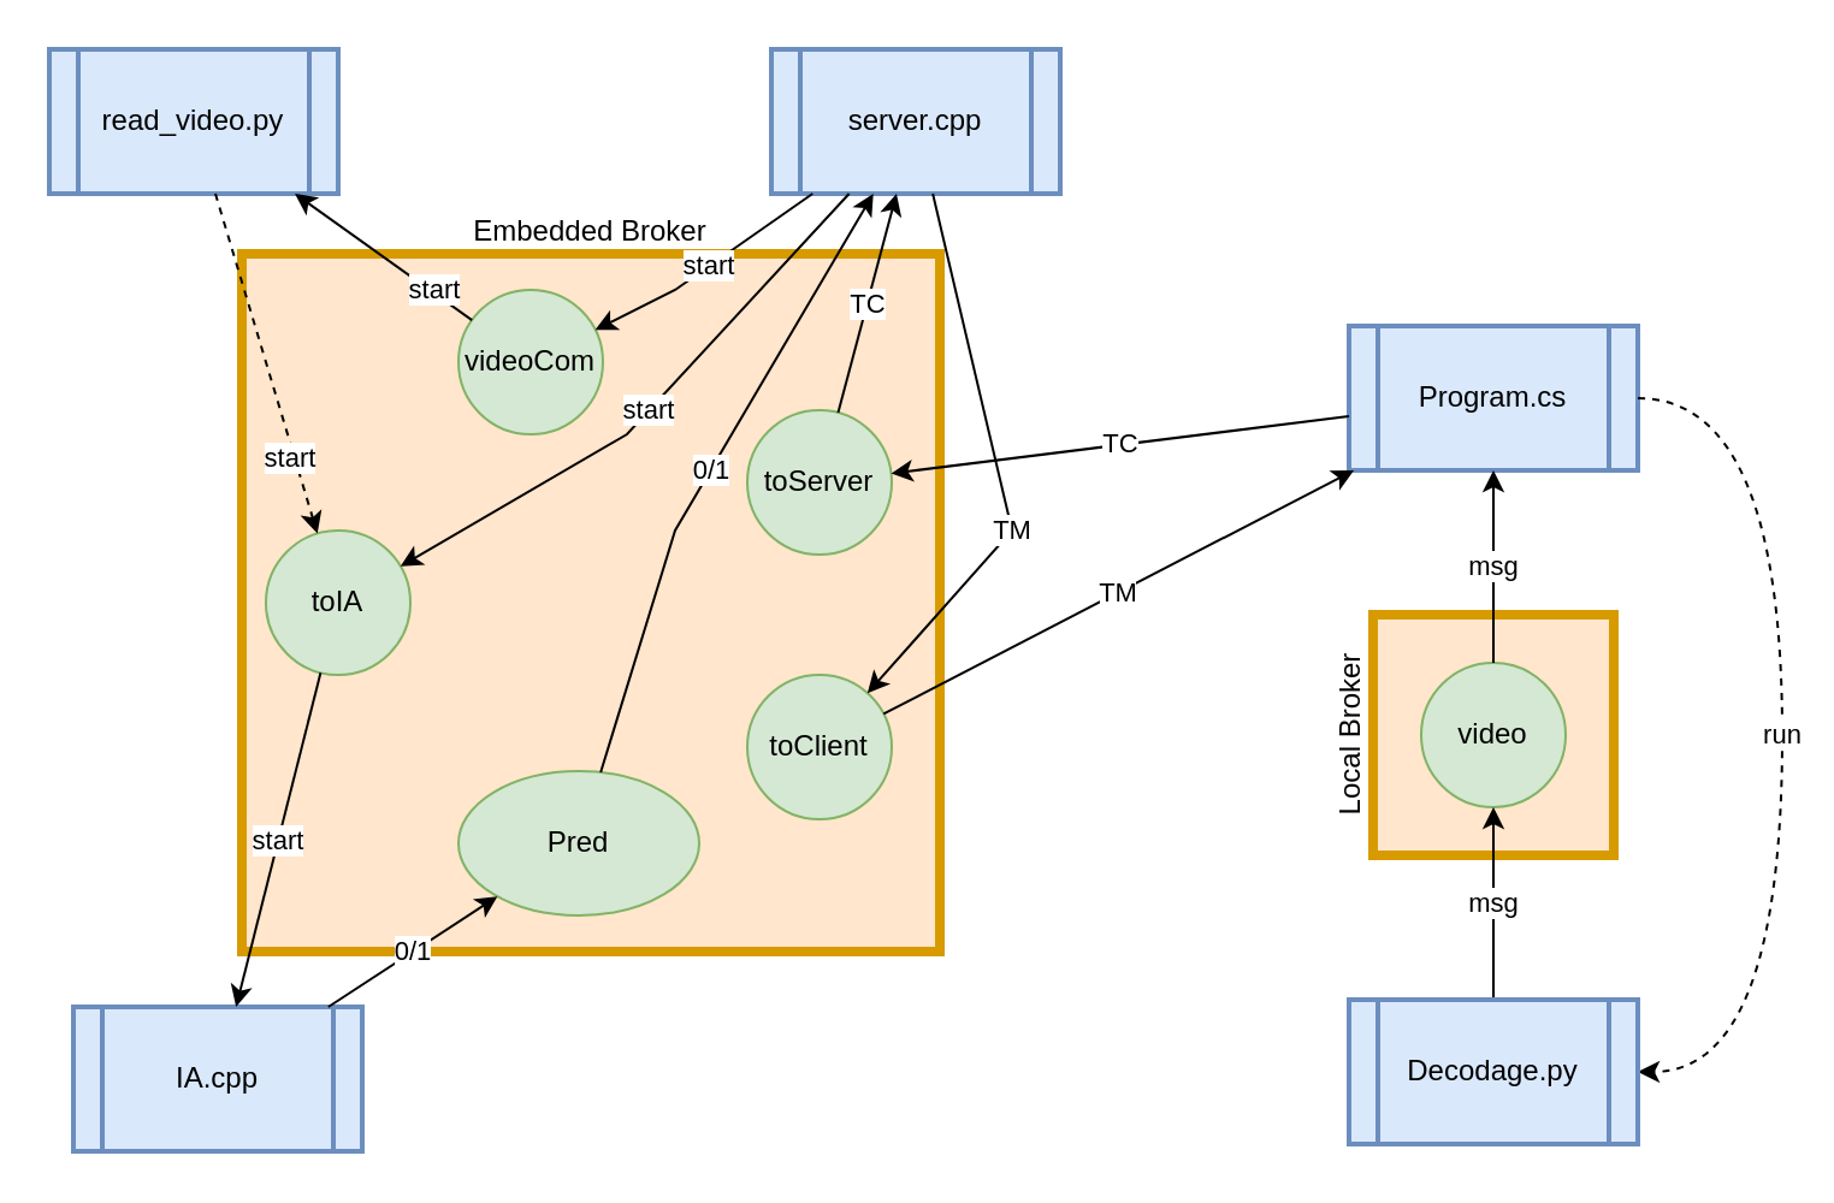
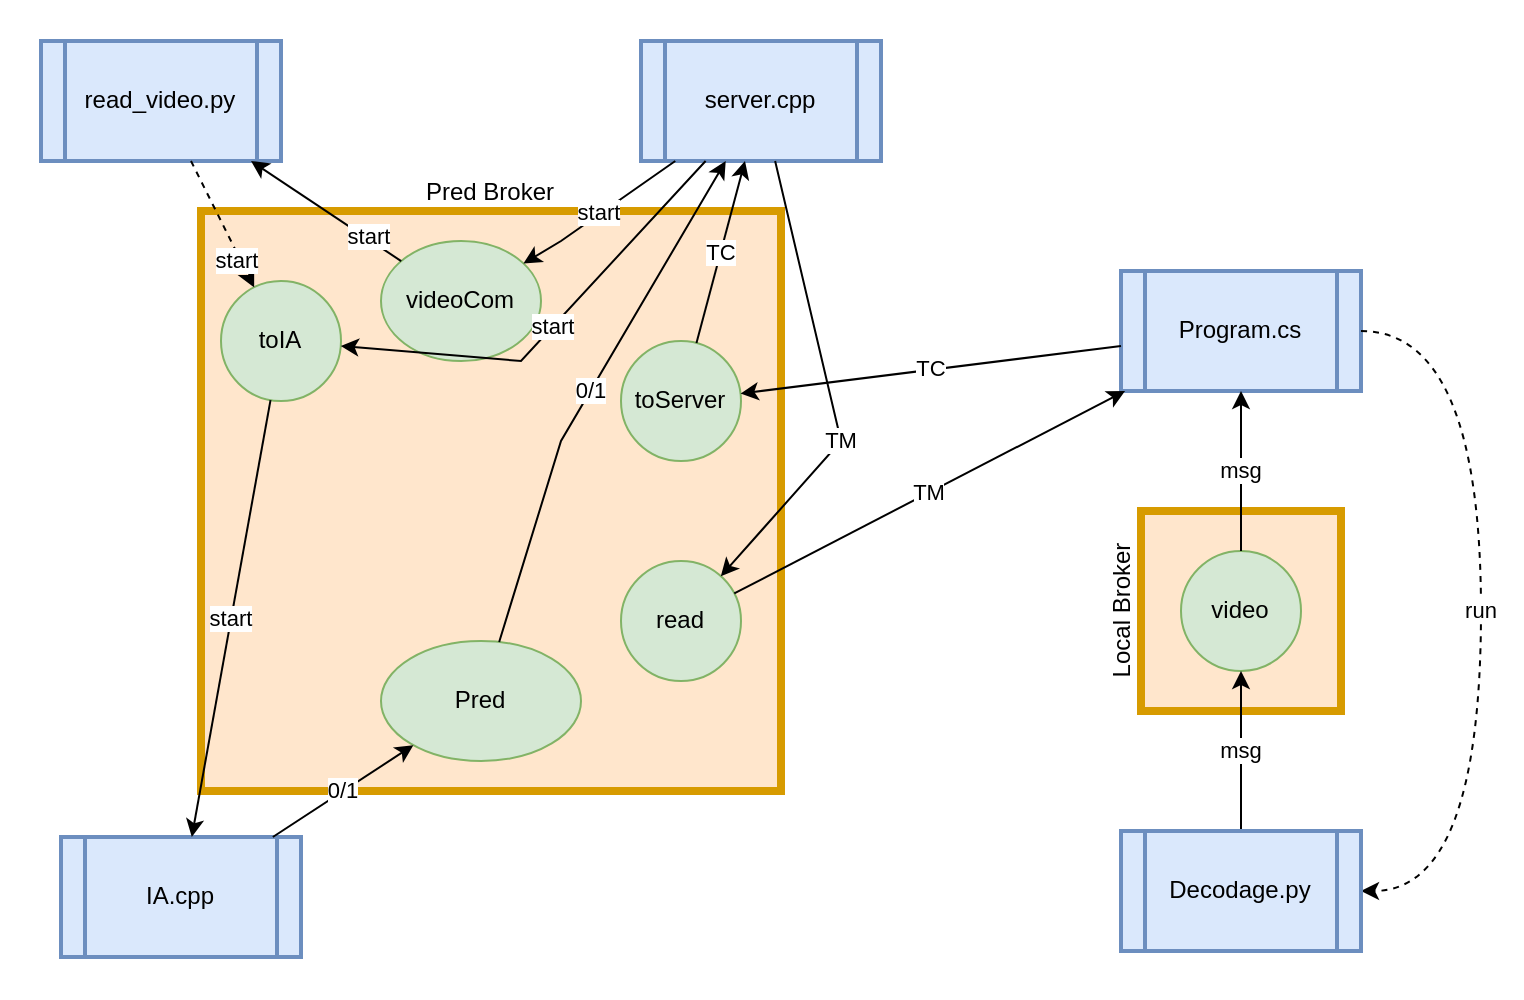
- <mxCell id="2" value="Embedded Broker" style="whiteSpace=wrap;html=1;aspect=fixed;verticalAlign=bottom;labelPosition=center;verticalLabelPosition=top;align=center;strokeWidth=4;fillColor=#ffe6cc;strokeColor=#d79b00;" vertex="1" parent="1"><mxGeometry x="100" y="105" width="290" height="290" as="geometry" /></mxCell>
+ <mxCell id="2" value="Pred Broker" style="whiteSpace=wrap;html=1;aspect=fixed;verticalAlign=bottom;labelPosition=center;verticalLabelPosition=top;align=center;strokeWidth=4;fillColor=#ffe6cc;strokeColor=#d79b00;" vertex="1" parent="1"><mxGeometry x="100" y="105" width="290" height="290" as="geometry" /></mxCell>
- <mxCell id="4" value="videoCom" style="ellipse;whiteSpace=wrap;html=1;aspect=fixed;fillColor=#d5e8d4;strokeColor=#82b366;" vertex="1" parent="1"><mxGeometry x="190" y="120" width="60" height="60" as="geometry" /></mxCell>
+ <mxCell id="4" value="videoCom" style="ellipse;whiteSpace=wrap;html=1;aspect=fixed;fillColor=#d5e8d4;strokeColor=#82b366;" vertex="1" parent="1"><mxGeometry x="190" y="120" width="80" height="60" as="geometry" /></mxCell>
- <mxCell id="7" value="toIA" style="ellipse;whiteSpace=wrap;html=1;aspect=fixed;fillColor=#d5e8d4;strokeColor=#82b366;" vertex="1" parent="1"><mxGeometry x="110" y="220" width="60" height="60" as="geometry" /></mxCell>
+ <mxCell id="7" value="toIA" style="ellipse;whiteSpace=wrap;html=1;aspect=fixed;fillColor=#d5e8d4;strokeColor=#82b366;" vertex="1" parent="1"><mxGeometry x="110" y="140" width="60" height="60" as="geometry" /></mxCell>
- <mxCell id="6" value="toClient" style="ellipse;whiteSpace=wrap;html=1;aspect=fixed;fillColor=#d5e8d4;strokeColor=#82b366;" vertex="1" parent="1"><mxGeometry x="310" y="280" width="60" height="60" as="geometry" /></mxCell>
+ <mxCell id="6" value="read" style="ellipse;whiteSpace=wrap;html=1;aspect=fixed;fillColor=#d5e8d4;strokeColor=#82b366;" vertex="1" parent="1"><mxGeometry x="310" y="280" width="60" height="60" as="geometry" /></mxCell>
